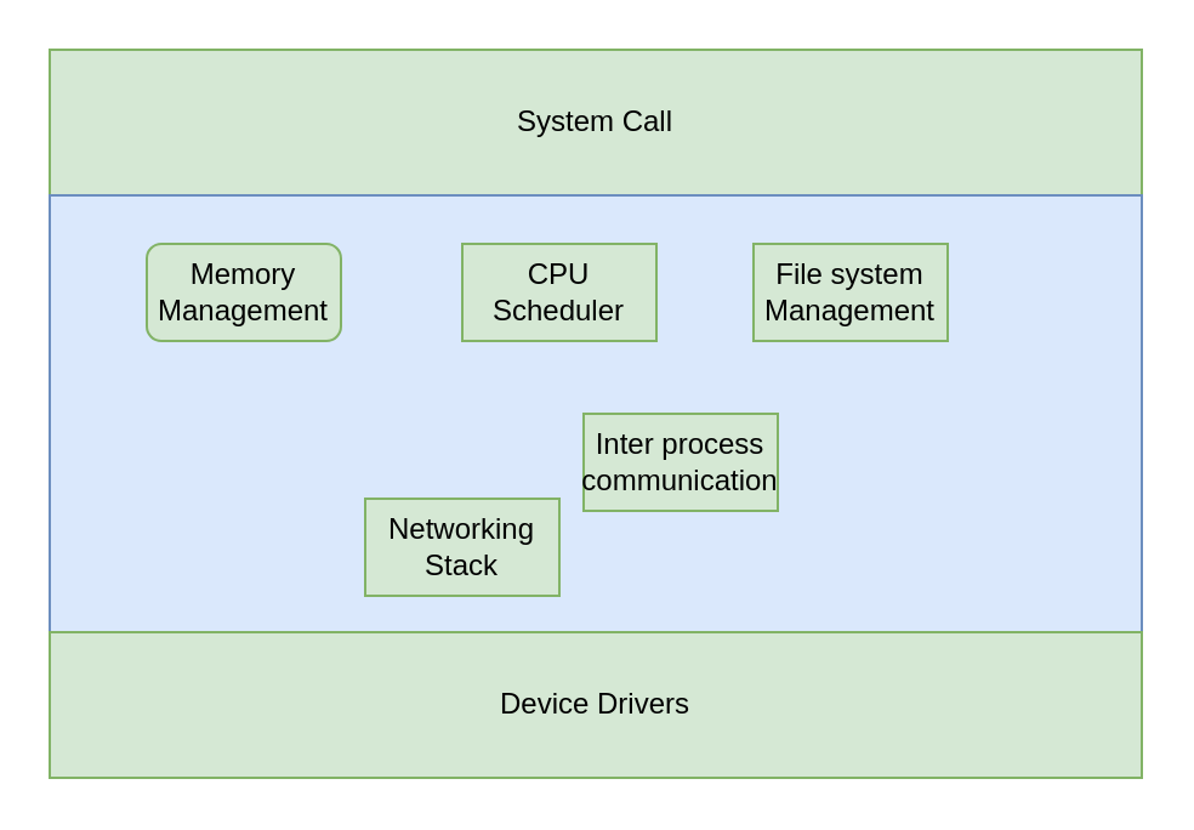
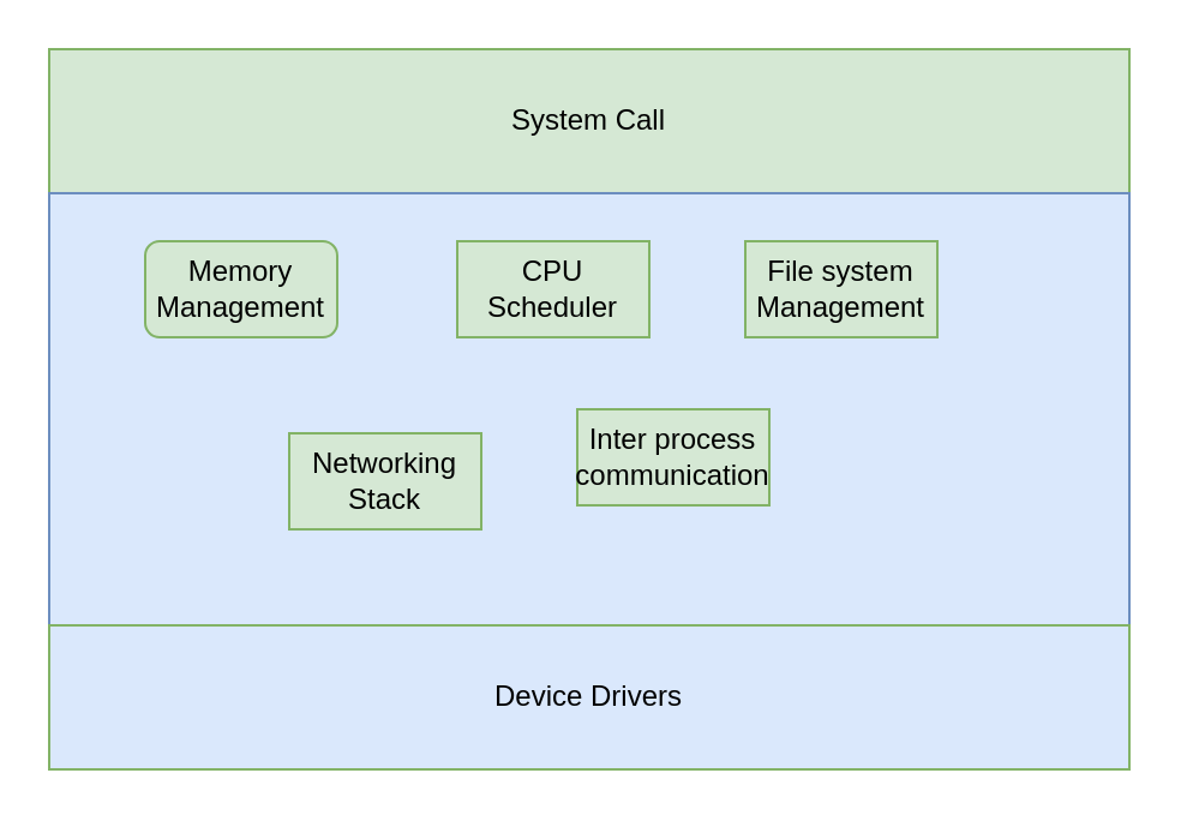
- <mxCell id="9" value="Networking&lt;br&gt;Stack" style="rounded=0;whiteSpace=wrap;html=1;fillColor=#d5e8d4;strokeColor=#82b366;" vertex="1" parent="1"><mxGeometry x="150" y="205" width="80" height="40" as="geometry" /></mxCell>
+ <mxCell id="9" value="Networking&lt;br&gt;Stack" style="rounded=0;whiteSpace=wrap;html=1;fillColor=#d5e8d4;strokeColor=#82b366;" vertex="1" parent="1"><mxGeometry x="120" y="180" width="80" height="40" as="geometry" /></mxCell>
- <mxCell id="4" value="Device Drivers" style="rounded=0;whiteSpace=wrap;html=1;fillColor=#d5e8d4;strokeColor=#82b366;" vertex="1" parent="1"><mxGeometry x="20" y="260" width="450" height="60" as="geometry" /></mxCell>
+ <mxCell id="4" value="Device Drivers" style="rounded=0;whiteSpace=wrap;html=1;fillColor=#dae8fc;strokeColor=#82b366;" vertex="1" parent="1"><mxGeometry x="20" y="260" width="450" height="60" as="geometry" /></mxCell>
